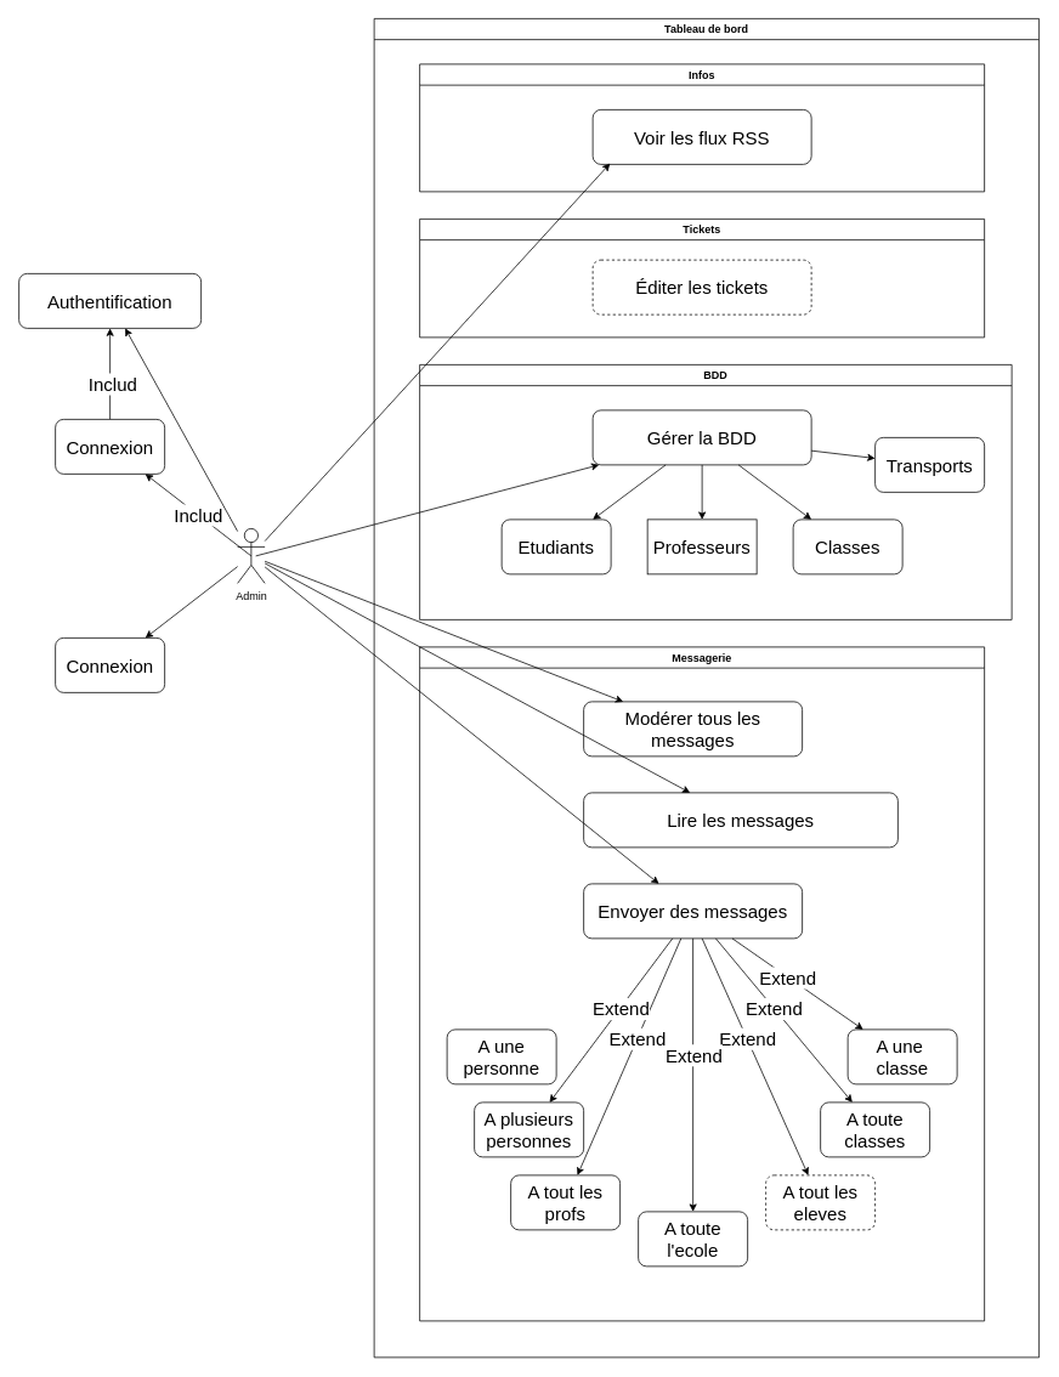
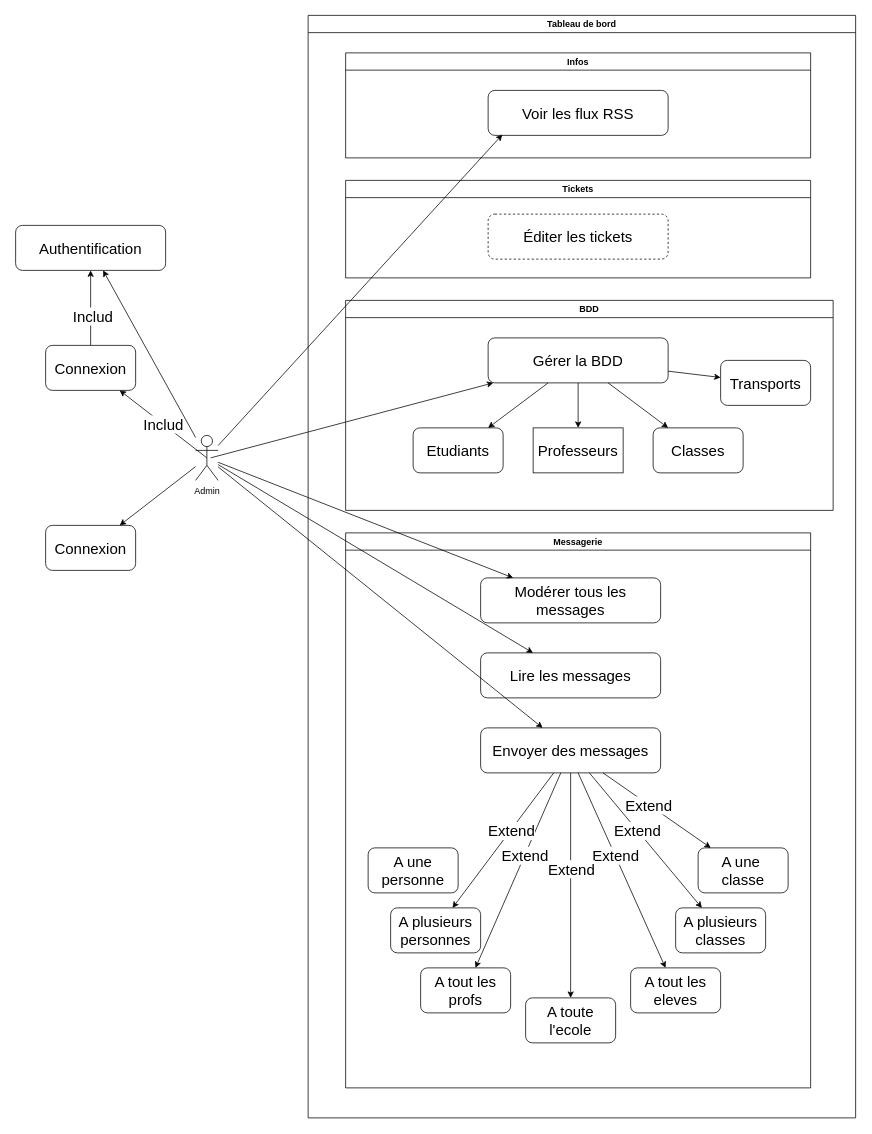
- <mxCell id="28" value="Lire les messages" style="rounded=1;whiteSpace=wrap;html=1;fontSize=20;" parent="26" vertex="1"><mxGeometry x="180" y="160" width="345" height="60" as="geometry" /></mxCell>
+ <mxCell id="28" value="Lire les messages" style="rounded=1;whiteSpace=wrap;html=1;fontSize=20;" parent="26" vertex="1"><mxGeometry x="180" y="160" width="240" height="60" as="geometry" /></mxCell>
- <mxCell id="33" value="A toute classes" style="rounded=1;whiteSpace=wrap;html=1;fontSize=20;" parent="26" vertex="1"><mxGeometry x="440" y="500" width="120" height="60" as="geometry" /></mxCell>
+ <mxCell id="33" value="A plusieurs classes" style="rounded=1;whiteSpace=wrap;html=1;fontSize=20;" parent="26" vertex="1"><mxGeometry x="440" y="500" width="120" height="60" as="geometry" /></mxCell>
- <mxCell id="34" value="A tout les eleves" style="rounded=1;whiteSpace=wrap;html=1;fontSize=20;dashed=1;" parent="26" vertex="1"><mxGeometry x="380" y="580" width="120" height="60" as="geometry" /></mxCell>
+ <mxCell id="34" value="A tout les eleves" style="rounded=1;whiteSpace=wrap;html=1;fontSize=20;" parent="26" vertex="1"><mxGeometry x="380" y="580" width="120" height="60" as="geometry" /></mxCell>
